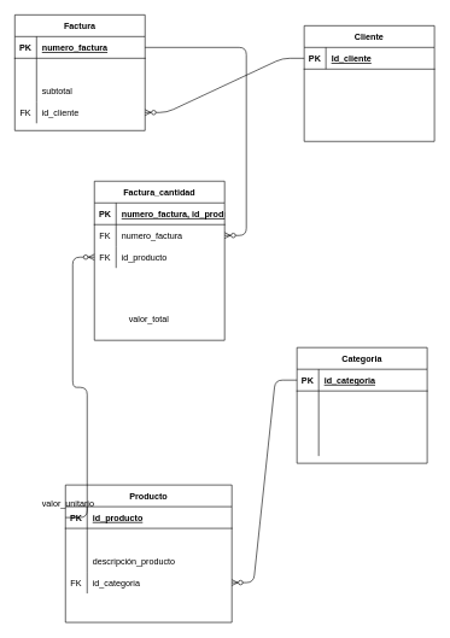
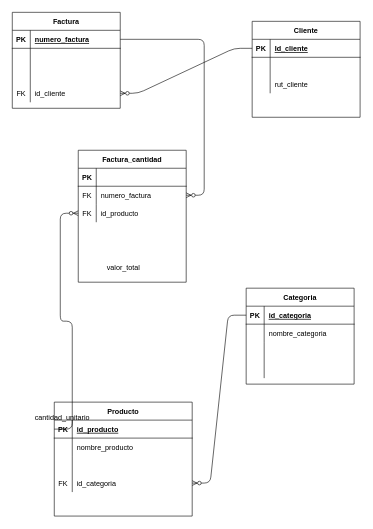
- <mxCell id="58" value="subtotal" style="shape=partialRectangle;connectable=0;fillColor=none;top=0;left=0;bottom=0;right=0;align=left;spacingLeft=6;overflow=hidden;" vertex="1" parent="56"><mxGeometry x="30" width="150" height="30" as="geometry" /></mxCell>
+ <mxCell id="10" value="rut_cliente" style="shape=partialRectangle;connectable=0;fillColor=none;top=0;left=0;bottom=0;right=0;align=left;spacingLeft=6;overflow=hidden;" vertex="1" parent="8"><mxGeometry x="30" width="150" height="30" as="geometry" /></mxCell>
- <mxCell id="16" value="numero_factura, id_producto" style="shape=partialRectangle;connectable=0;fillColor=none;top=0;left=0;bottom=0;right=0;align=left;spacingLeft=6;fontStyle=5;overflow=hidden;" vertex="1" parent="14"><mxGeometry x="30" width="150" height="30" as="geometry" /></mxCell>
- <mxCell id="62" value="valor_total" style="shape=partialRectangle;connectable=0;fillColor=none;top=0;left=0;bottom=0;right=0;align=left;spacingLeft=6;overflow=hidden;" vertex="1" parent="1"><mxGeometry x="170" y="430" width="110" height="20" as="geometry" /></mxCell>
+ <mxCell id="62" value="valor_total" style="shape=partialRectangle;connectable=0;fillColor=none;top=0;left=0;bottom=0;right=0;align=left;spacingLeft=6;overflow=hidden;" vertex="1" parent="1"><mxGeometry x="170" y="430" width="110" height="30" as="geometry" /></mxCell>
+ <mxCell id="44" value="nombre_categoria" style="shape=partialRectangle;connectable=0;fillColor=none;top=0;left=0;bottom=0;right=0;align=left;spacingLeft=6;overflow=hidden;" vertex="1" parent="42"><mxGeometry x="30" width="150" height="30" as="geometry" /></mxCell>
- <mxCell id="63" value="valor_unitario" style="shape=partialRectangle;connectable=0;fillColor=none;top=0;left=0;bottom=0;right=0;align=left;spacingLeft=6;overflow=hidden;" vertex="1" parent="1"><mxGeometry x="50" y="680" width="150" height="30" as="geometry" /></mxCell>
+ <mxCell id="63" value="cantidad_unitario" style="shape=partialRectangle;connectable=0;fillColor=none;top=0;left=0;bottom=0;right=0;align=left;spacingLeft=6;overflow=hidden;" vertex="1" parent="1"><mxGeometry x="50" y="680" width="150" height="30" as="geometry" /></mxCell>
+ <mxCell id="31" value="nombre_producto" style="shape=partialRectangle;connectable=0;fillColor=none;top=0;left=0;bottom=0;right=0;align=left;spacingLeft=6;overflow=hidden;" vertex="1" parent="29"><mxGeometry x="30" width="200" height="30" as="geometry" /></mxCell>
- <mxCell id="34" value="descripción_producto" style="shape=partialRectangle;connectable=0;fillColor=none;top=0;left=0;bottom=0;right=0;align=left;spacingLeft=6;overflow=hidden;" vertex="1" parent="32"><mxGeometry x="30" width="200" height="30" as="geometry" /></mxCell>
